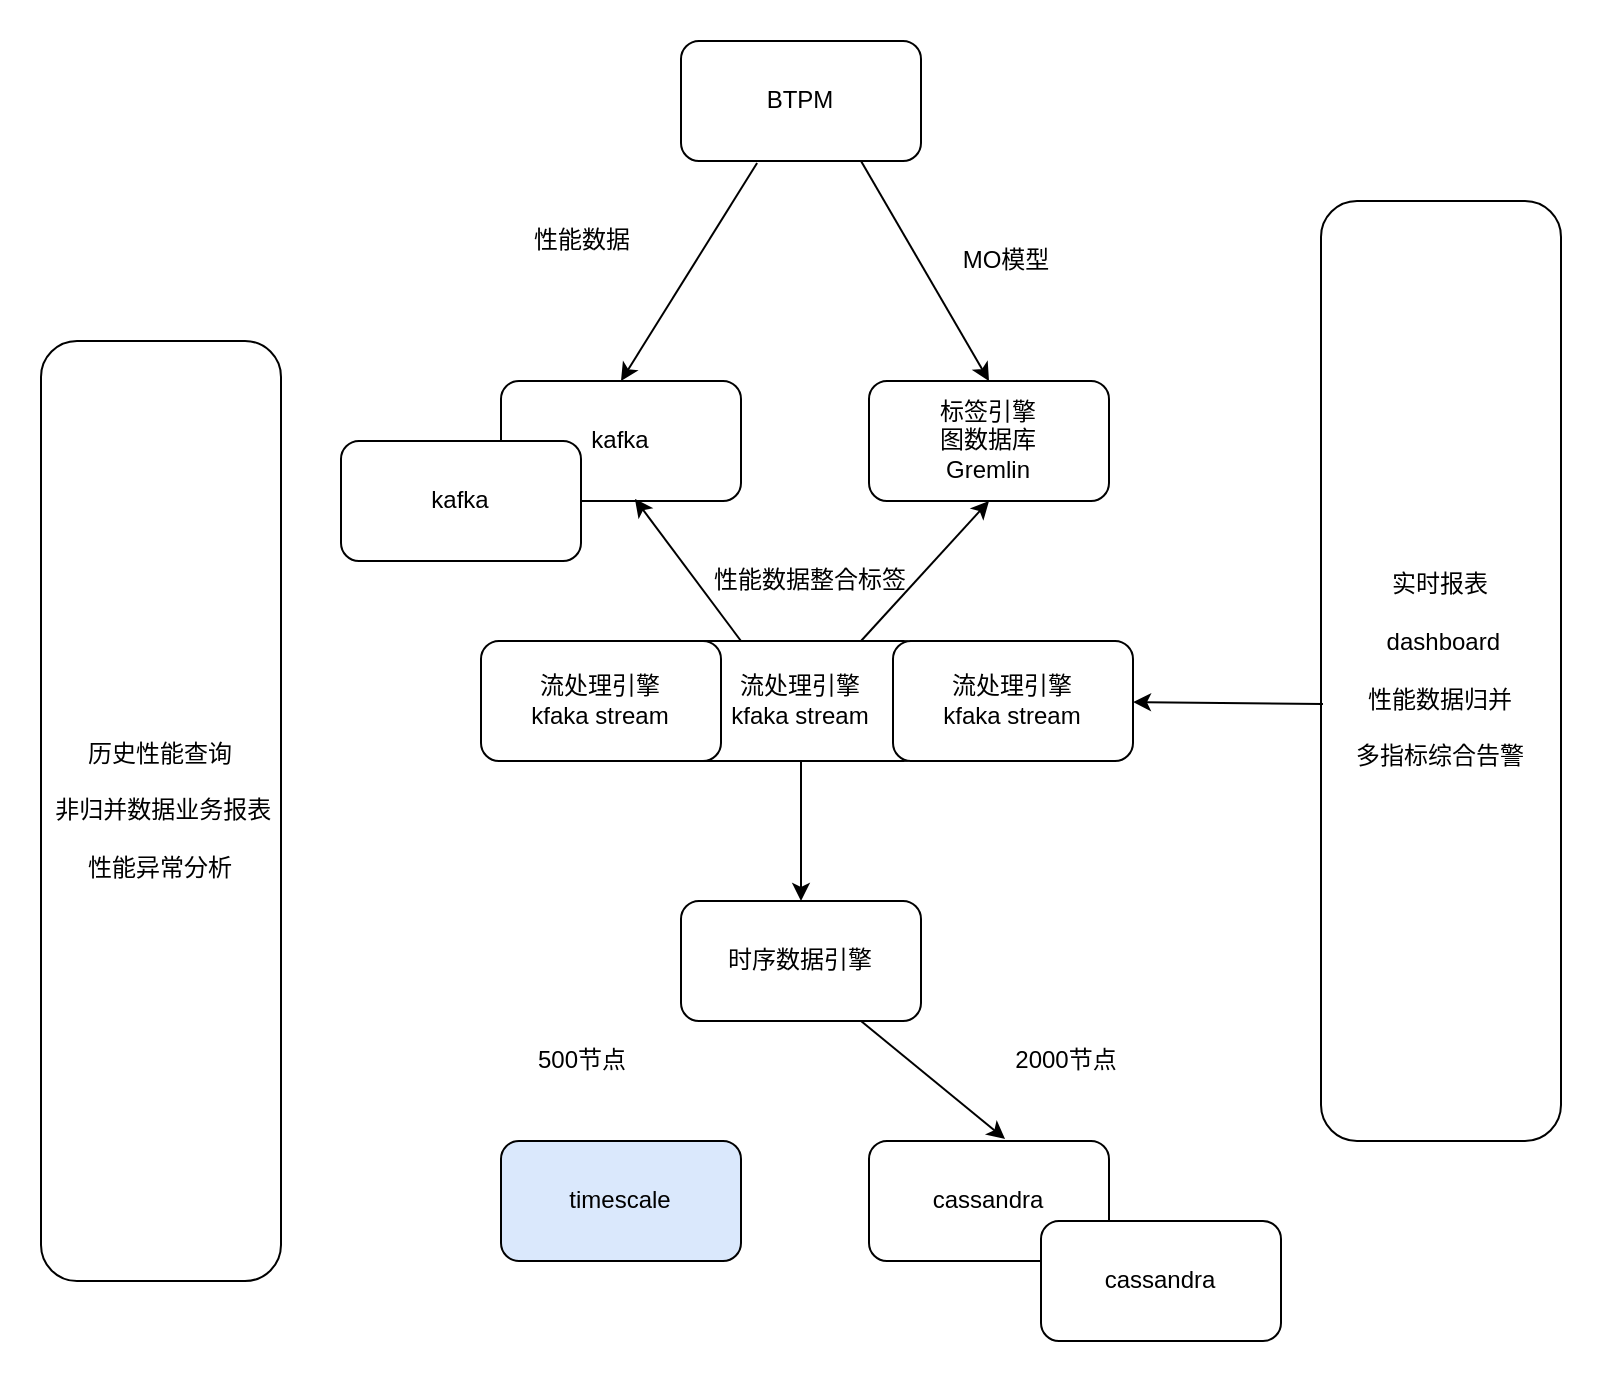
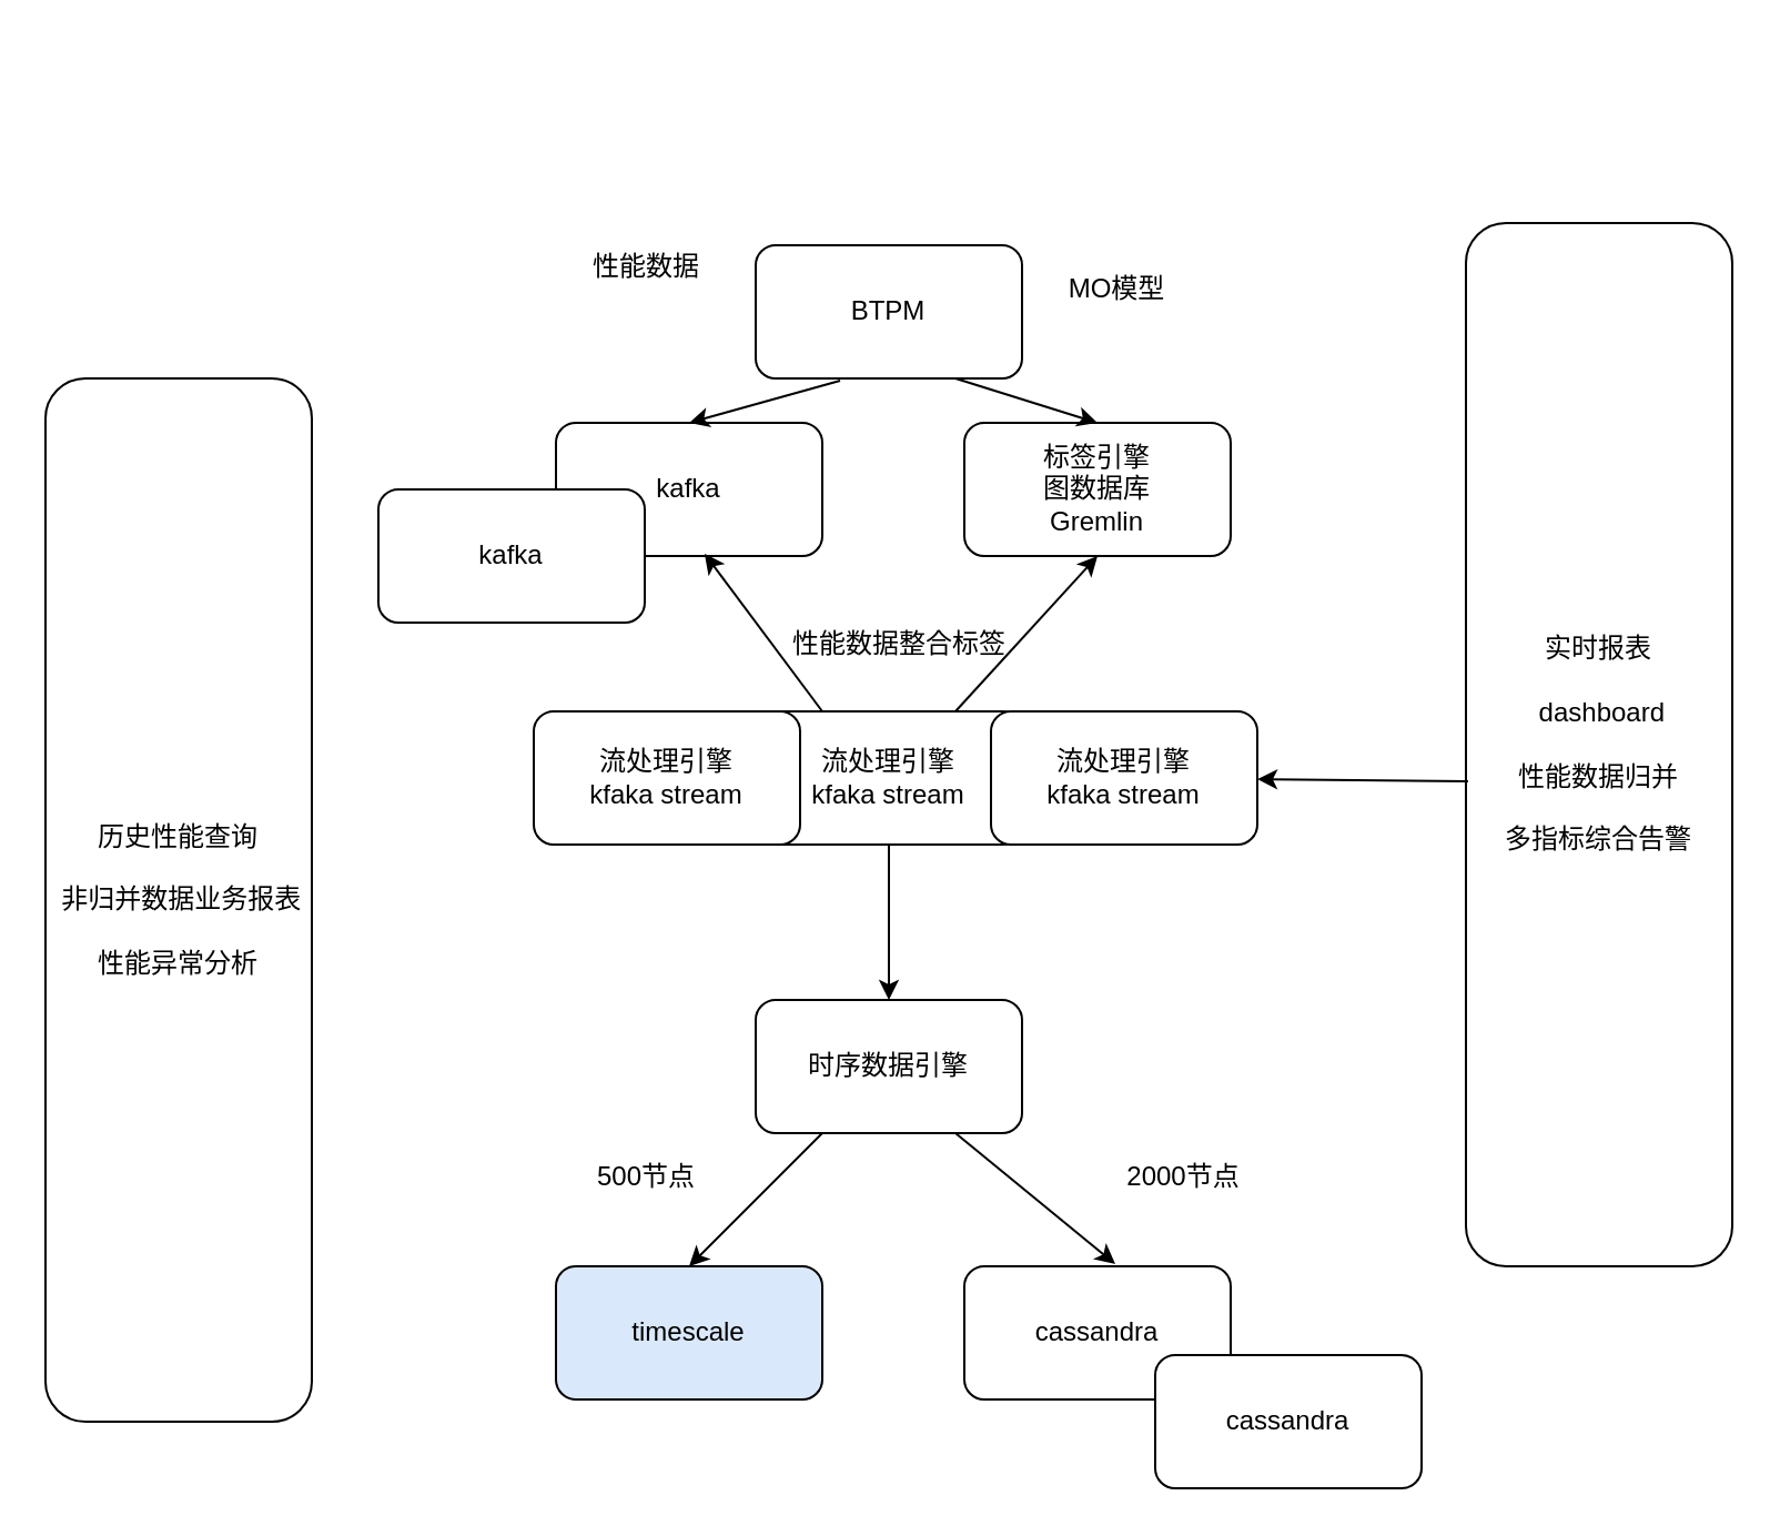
- <mxCell id="9" value="BTPM" style="rounded=1;whiteSpace=wrap;html=1;" vertex="1" parent="1"><mxGeometry x="340" y="20" width="120" height="60" as="geometry" /></mxCell>
+ <mxCell id="9" value="BTPM" style="rounded=1;whiteSpace=wrap;html=1;" vertex="1" parent="1"><mxGeometry x="340" y="110" width="120" height="60" as="geometry" /></mxCell>
+ <mxCell id="6" value="" style="endArrow=classic;html=1;entryX=0.5;entryY=0;entryDx=0;entryDy=0;exitX=0.25;exitY=1;exitDx=0;exitDy=0;" edge="1" parent="1" source="2" target="3"><mxGeometry width="50" height="50" relative="1" as="geometry"><mxPoint x="230" y="540" as="sourcePoint" /><mxPoint x="280" y="550" as="targetPoint" /></mxGeometry></mxCell>
